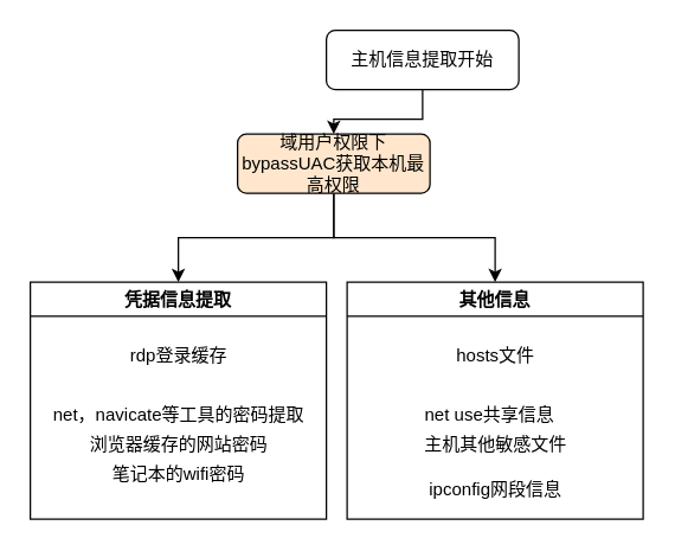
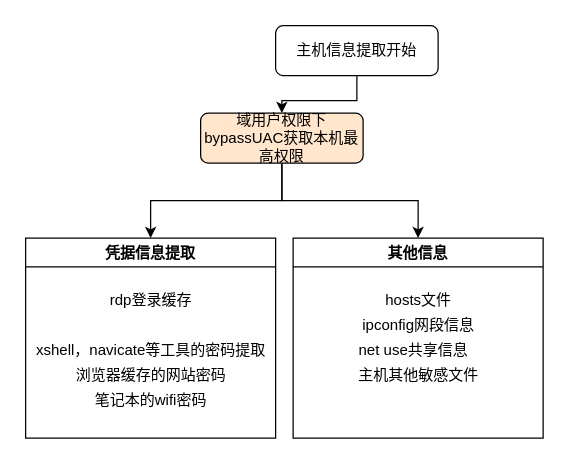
- <mxCell id="9" value="net，navicate等工具的密码提取" style="text;html=1;align=center;verticalAlign=middle;resizable=0;points=[];autosize=1;strokeColor=none;fillColor=none;" vertex="1" parent="7"><mxGeometry y="80" width="200" height="20" as="geometry" /></mxCell>
+ <mxCell id="9" value="xshell，navicate等工具的密码提取" style="text;html=1;align=center;verticalAlign=middle;resizable=0;points=[];autosize=1;strokeColor=none;fillColor=none;" vertex="1" parent="7"><mxGeometry y="80" width="200" height="20" as="geometry" /></mxCell>
- <mxCell id="14" value="ipconfig网段信息" style="text;html=1;align=center;verticalAlign=middle;resizable=0;points=[];autosize=1;strokeColor=none;fillColor=none;" vertex="1" parent="12"><mxGeometry x="50" y="130" width="100" height="20" as="geometry" /></mxCell>
+ <mxCell id="14" value="ipconfig网段信息" style="text;html=1;align=center;verticalAlign=middle;resizable=0;points=[];autosize=1;strokeColor=none;fillColor=none;" vertex="1" parent="12"><mxGeometry x="50" y="60" width="100" height="20" as="geometry" /></mxCell>
